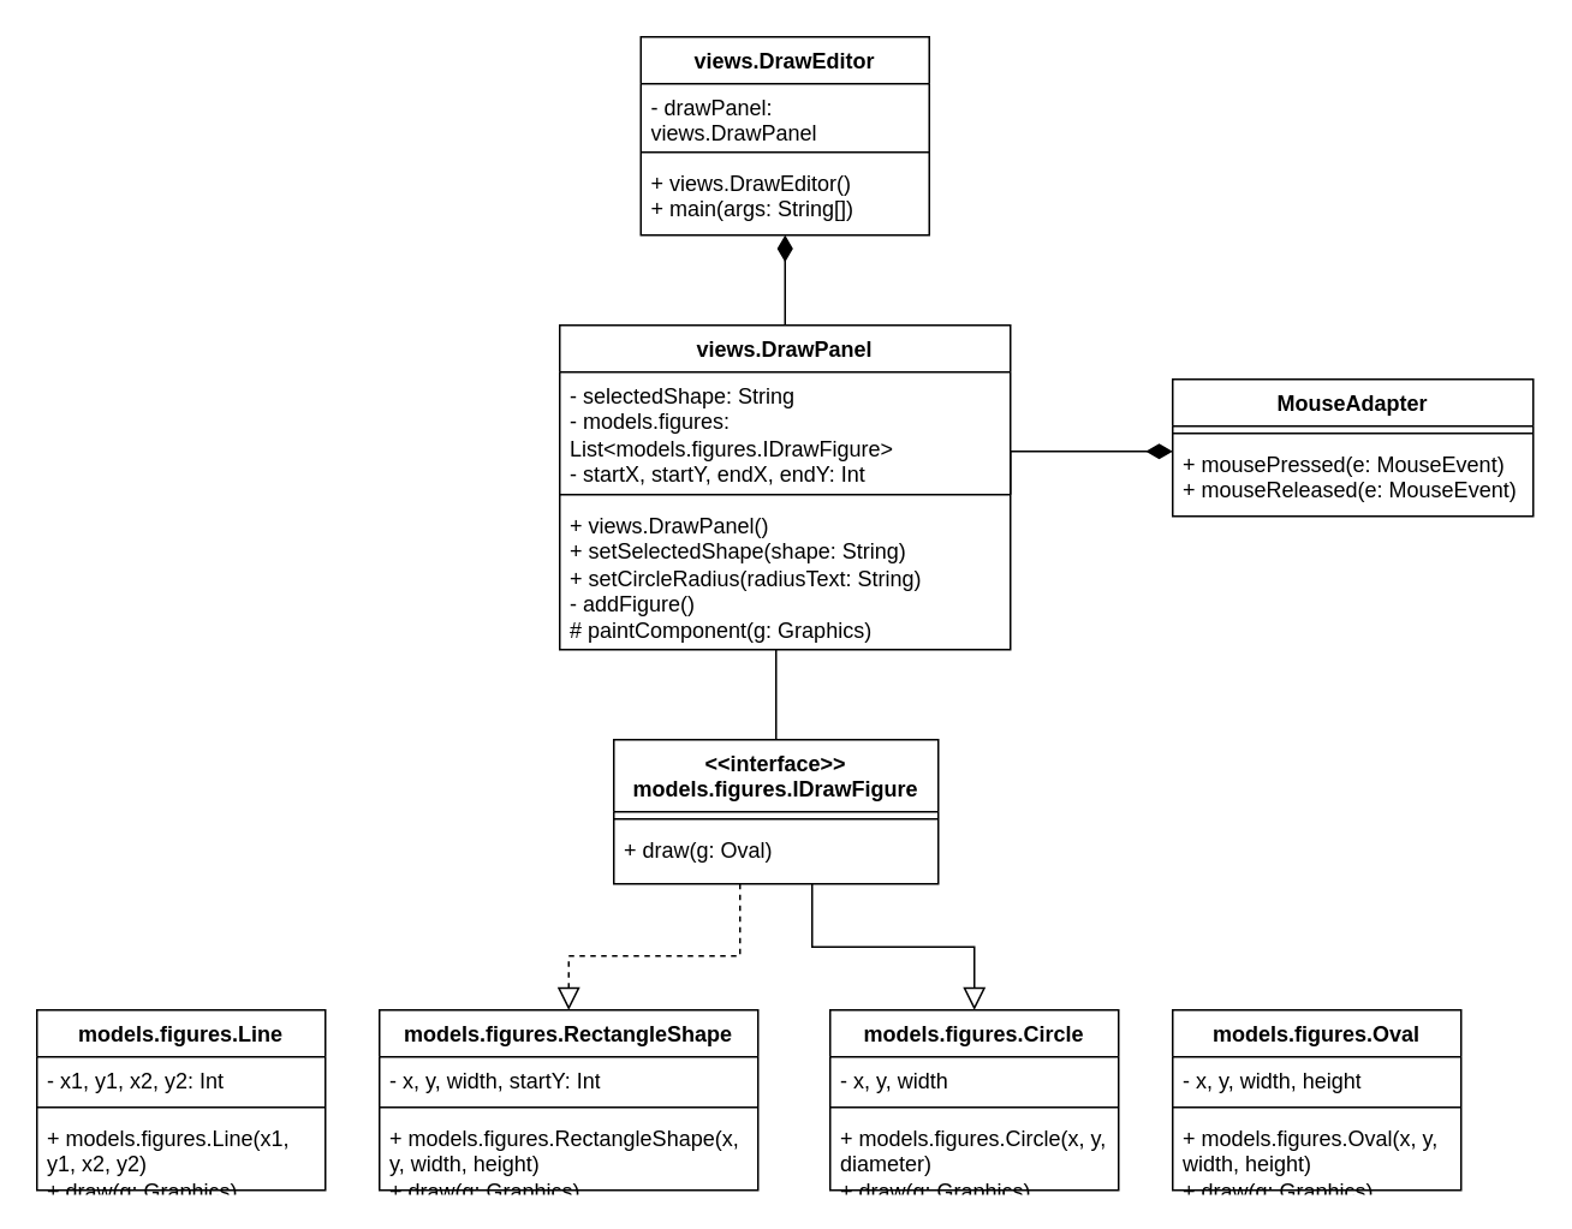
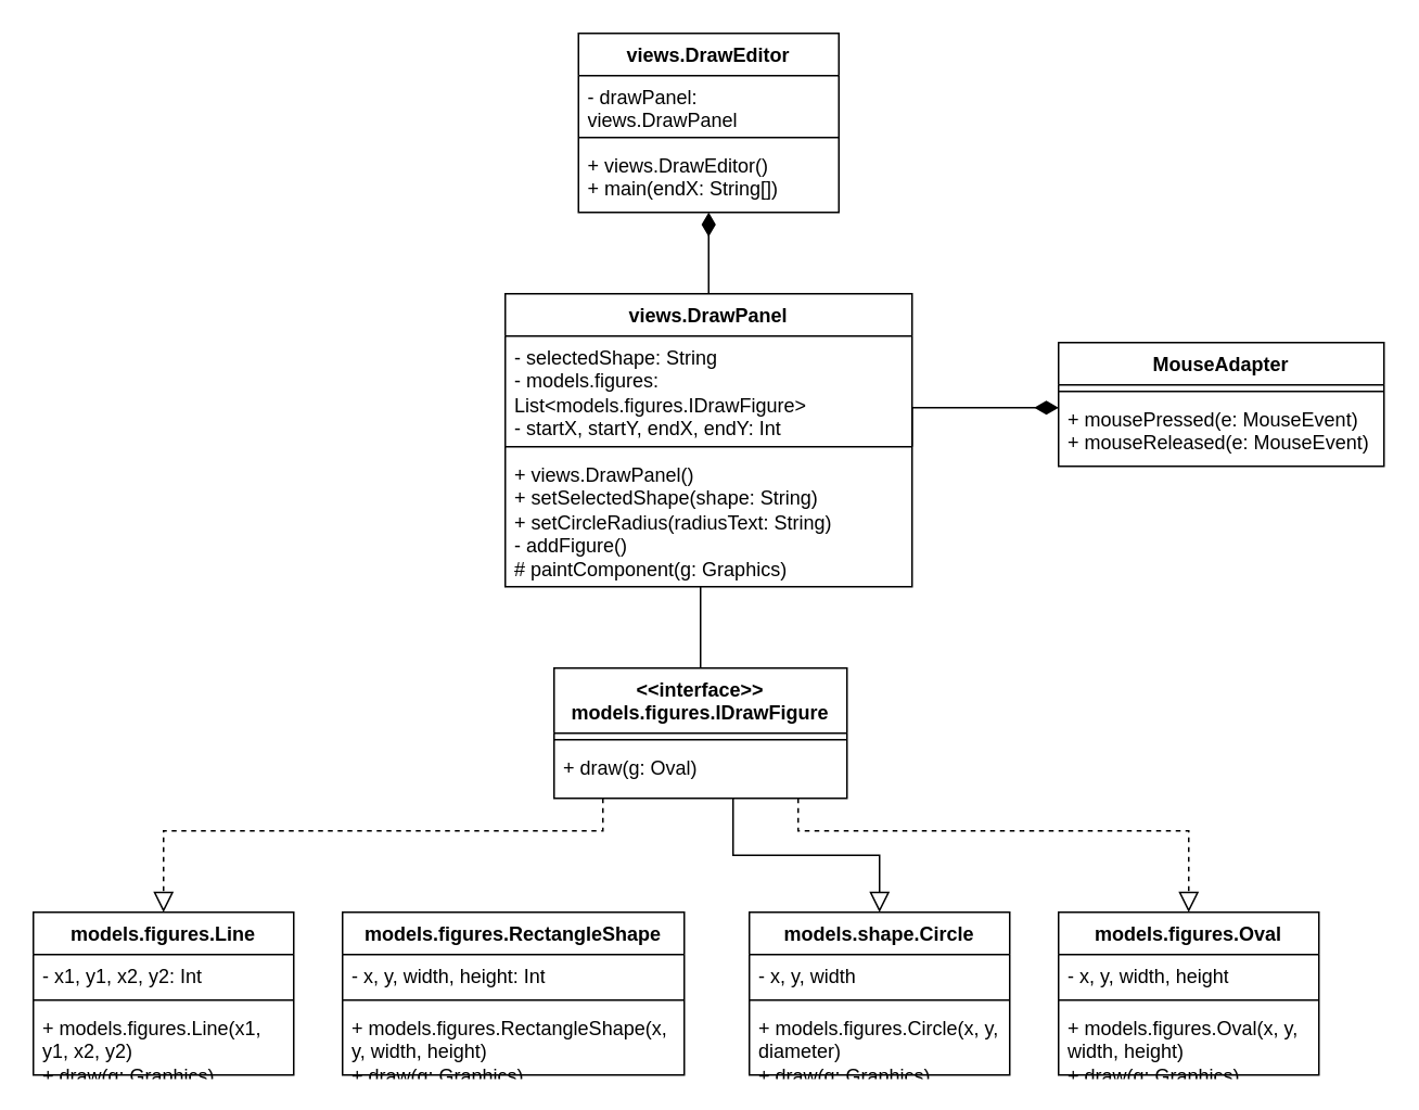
- <mxCell id="6" value="+ views.DrawEditor()&lt;div&gt;+ main(args: String[])&amp;nbsp;&lt;/div&gt;" style="text;strokeColor=none;fillColor=none;align=left;verticalAlign=top;spacingLeft=4;spacingRight=4;overflow=hidden;rotatable=0;points=[[0,0.5],[1,0.5]];portConstraint=eastwest;whiteSpace=wrap;html=1;" vertex="1" parent="3"><mxGeometry y="68" width="160" height="42" as="geometry" /></mxCell>
+ <mxCell id="6" value="+ views.DrawEditor()&lt;div&gt;+ main(endX: String[])&amp;nbsp;&lt;/div&gt;" style="text;strokeColor=none;fillColor=none;align=left;verticalAlign=top;spacingLeft=4;spacingRight=4;overflow=hidden;rotatable=0;points=[[0,0.5],[1,0.5]];portConstraint=eastwest;whiteSpace=wrap;html=1;" vertex="1" parent="3"><mxGeometry y="68" width="160" height="42" as="geometry" /></mxCell>
+ <mxCell id="16" style="edgeStyle=orthogonalEdgeStyle;rounded=0;orthogonalLoop=1;jettySize=auto;html=1;entryX=0.5;entryY=0;entryDx=0;entryDy=0;endArrow=block;endFill=0;endSize=10;dashed=1;" edge="1" parent="1" source="20" target="23"><mxGeometry relative="1" as="geometry"><Array as="points"><mxPoint x="370" y="510" /><mxPoint x="100" y="510" /></Array></mxGeometry></mxCell>
+ <mxCell id="19" style="edgeStyle=orthogonalEdgeStyle;rounded=0;orthogonalLoop=1;jettySize=auto;html=1;entryX=0.5;entryY=0;entryDx=0;entryDy=0;endArrow=block;endFill=0;endSize=10;dashed=1;" edge="1" parent="1" source="20" target="35"><mxGeometry relative="1" as="geometry"><Array as="points"><mxPoint x="490" y="510" /><mxPoint x="730" y="510" /></Array></mxGeometry></mxCell>
- <mxCell id="17" style="edgeStyle=orthogonalEdgeStyle;rounded=0;orthogonalLoop=1;jettySize=auto;html=1;entryX=0.5;entryY=0;entryDx=0;entryDy=0;endArrow=block;endFill=0;endSize=10;dashed=1;" edge="1" parent="1" source="20" target="27"><mxGeometry relative="1" as="geometry"><Array as="points"><mxPoint x="410" y="530" /><mxPoint x="315" y="530" /></Array></mxGeometry></mxCell>
- <mxCell id="31" value="models.figures.Circle" style="swimlane;fontStyle=1;align=center;verticalAlign=top;childLayout=stackLayout;horizontal=1;startSize=26;horizontalStack=0;resizeParent=1;resizeParentMax=0;resizeLast=0;collapsible=1;marginBottom=0;whiteSpace=wrap;html=1;" vertex="1" parent="1"><mxGeometry x="460" y="560" width="160" height="100" as="geometry" /></mxCell>
+ <mxCell id="31" value="models.shape.Circle" style="swimlane;fontStyle=1;align=center;verticalAlign=top;childLayout=stackLayout;horizontal=1;startSize=26;horizontalStack=0;resizeParent=1;resizeParentMax=0;resizeLast=0;collapsible=1;marginBottom=0;whiteSpace=wrap;html=1;" vertex="1" parent="1"><mxGeometry x="460" y="560" width="160" height="100" as="geometry" /></mxCell>
- <mxCell id="28" value="- x, y, width, startY: Int" style="text;strokeColor=none;fillColor=none;align=left;verticalAlign=top;spacingLeft=4;spacingRight=4;overflow=hidden;rotatable=0;points=[[0,0.5],[1,0.5]];portConstraint=eastwest;whiteSpace=wrap;html=1;" vertex="1" parent="27"><mxGeometry y="26" width="210" height="24" as="geometry" /></mxCell>
+ <mxCell id="28" value="- x, y, width, height: Int" style="text;strokeColor=none;fillColor=none;align=left;verticalAlign=top;spacingLeft=4;spacingRight=4;overflow=hidden;rotatable=0;points=[[0,0.5],[1,0.5]];portConstraint=eastwest;whiteSpace=wrap;html=1;" vertex="1" parent="27"><mxGeometry y="26" width="210" height="24" as="geometry" /></mxCell>
